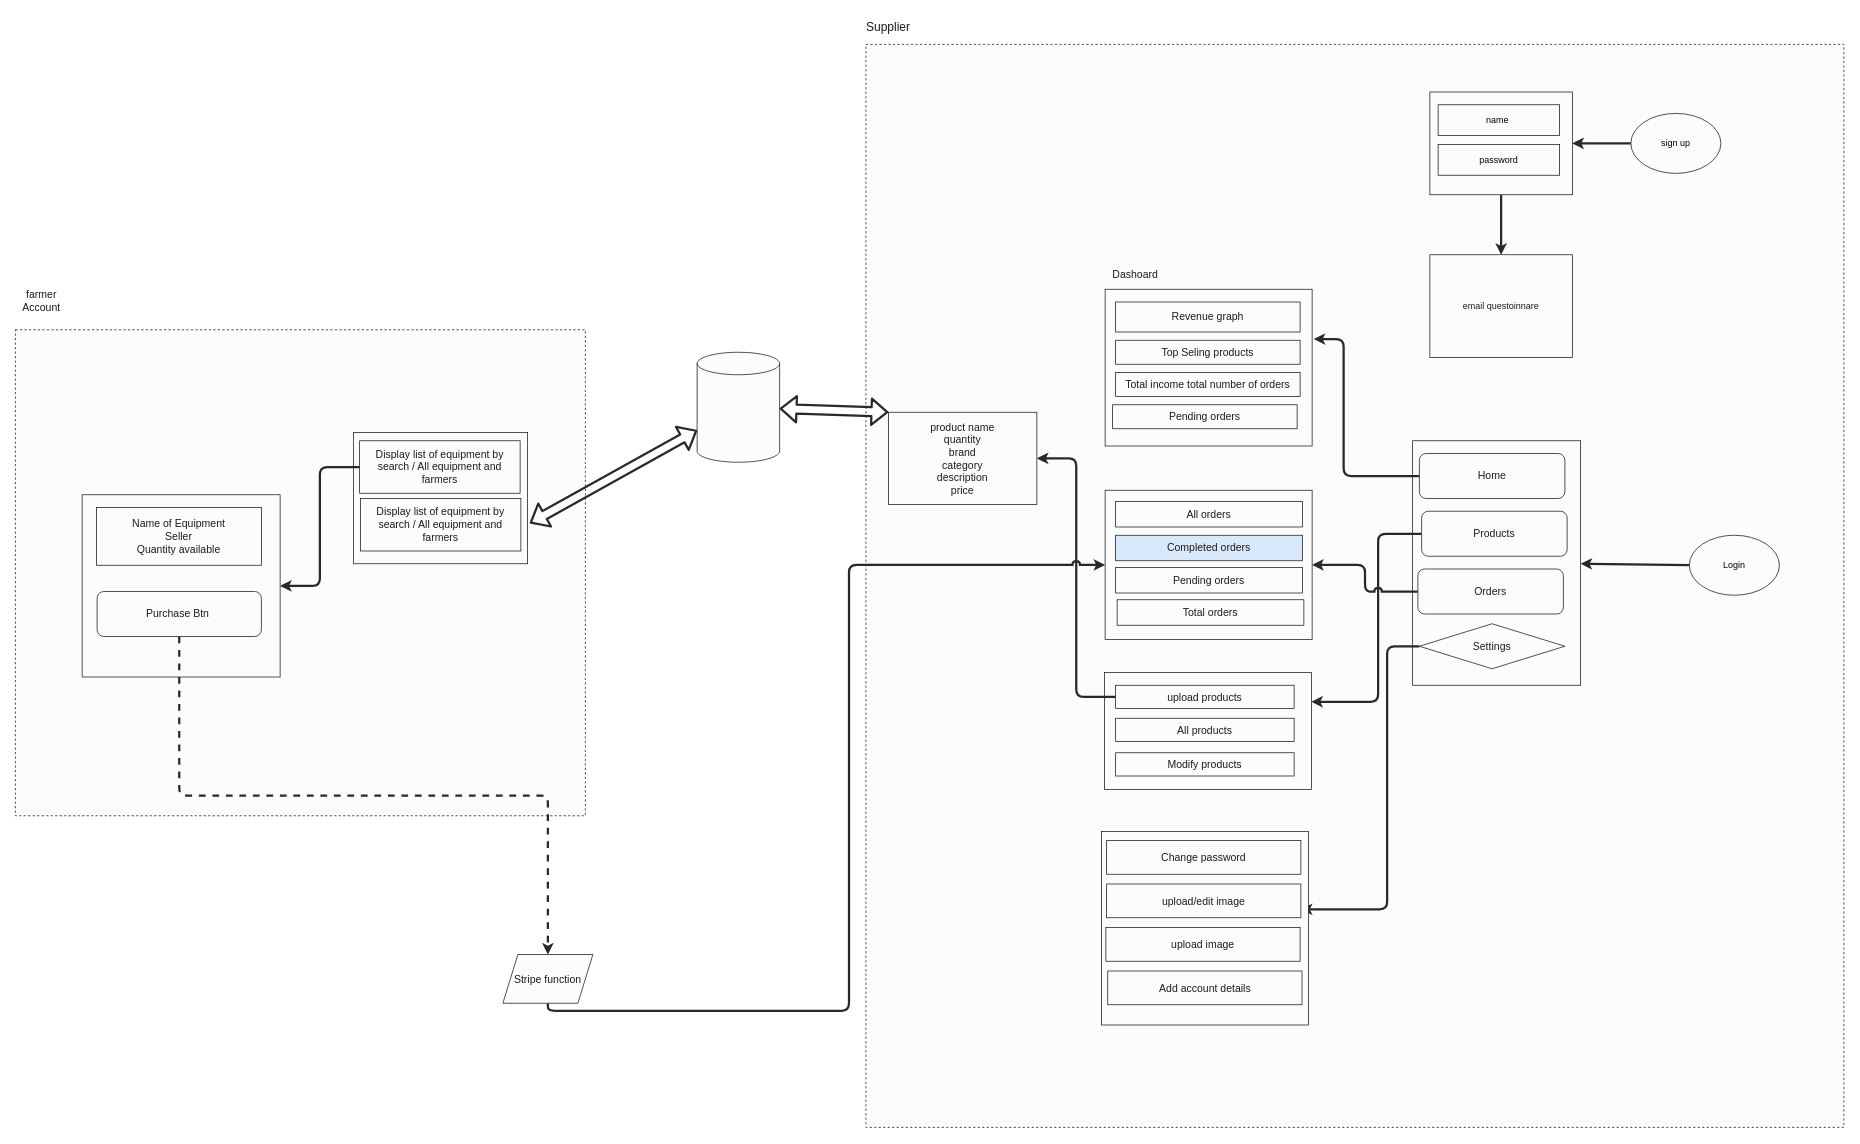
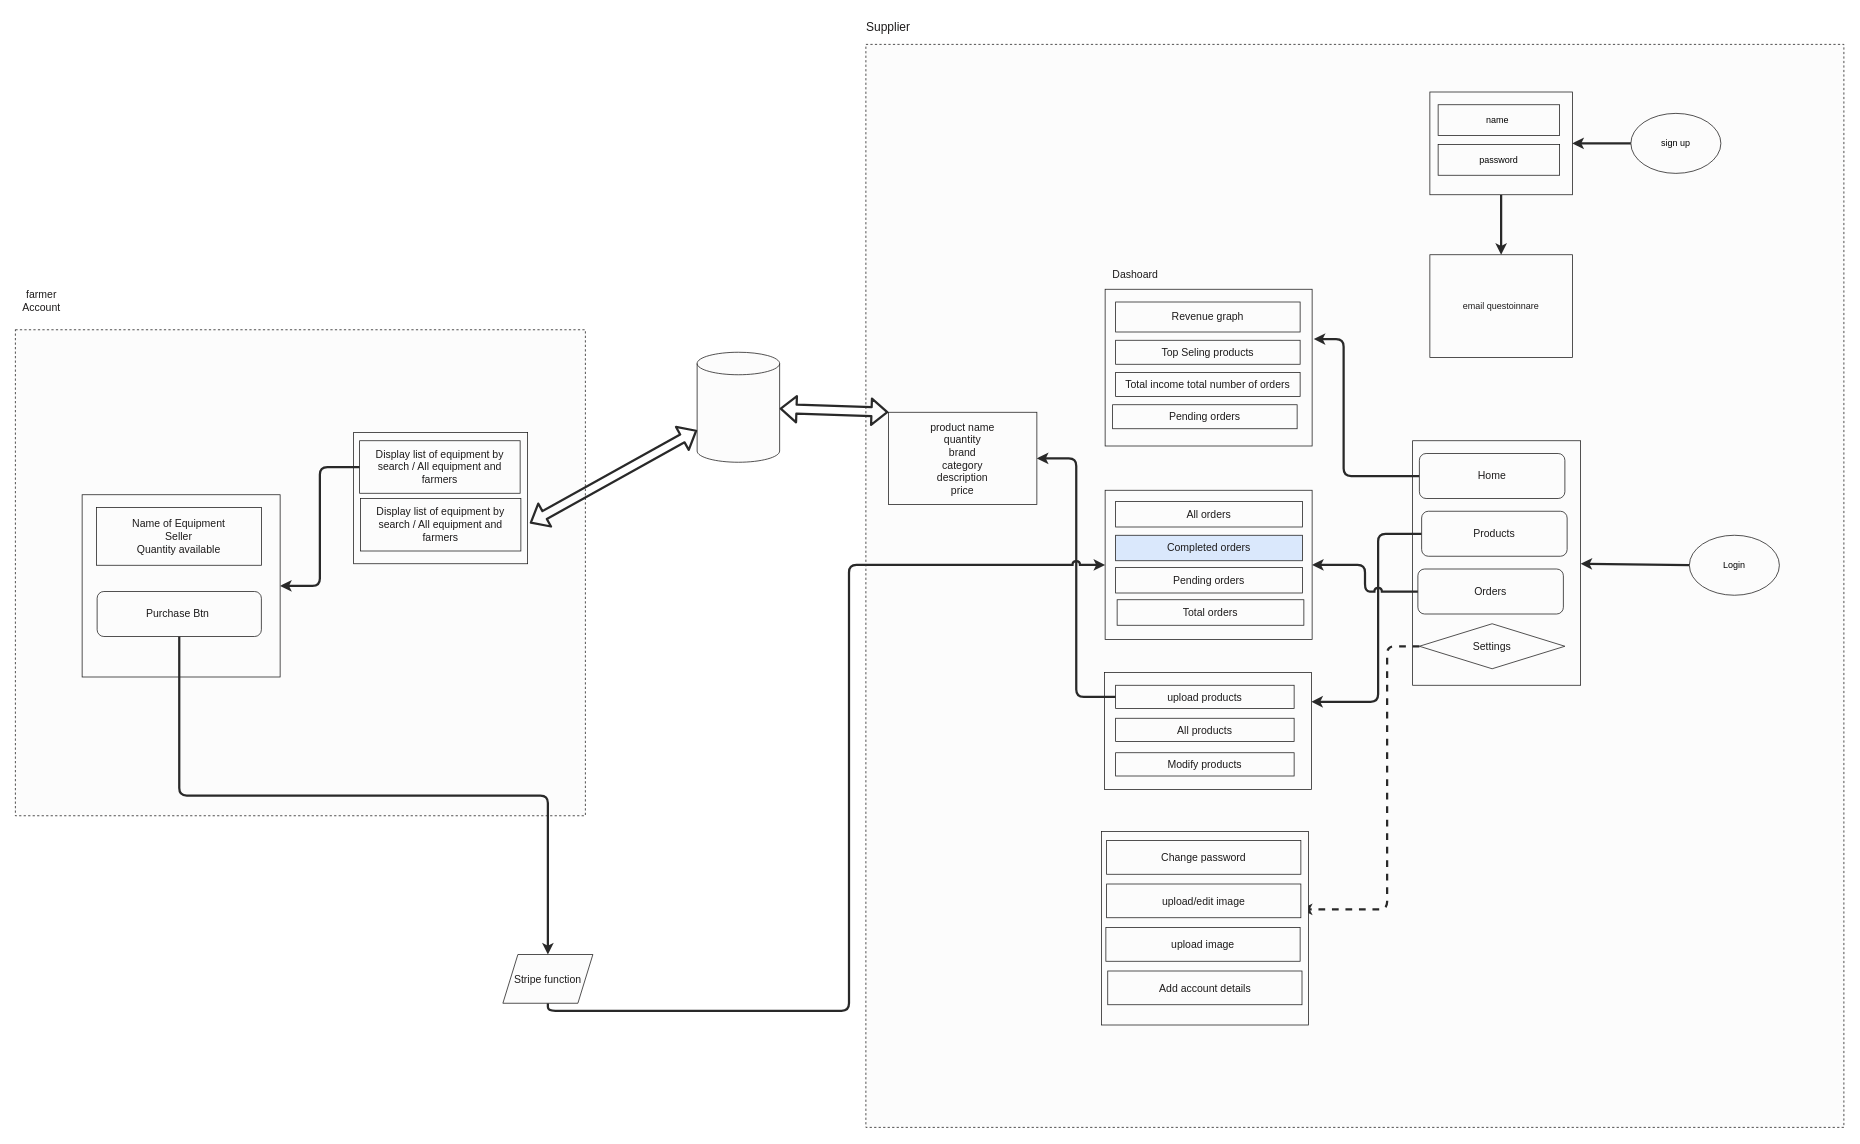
- <mxCell id="51" style="edgeStyle=orthogonalEdgeStyle;jumpStyle=arc;html=1;exitX=0.5;exitY=1;exitDx=0;exitDy=0;strokeColor=#292929;strokeWidth=3;fontSize=14;fontColor=#1d1b1b;dashed=1;" edge="1" parent="1" source="52" target="54"><mxGeometry relative="1" as="geometry" /></mxCell>
+ <mxCell id="51" style="edgeStyle=orthogonalEdgeStyle;jumpStyle=arc;html=1;exitX=0.5;exitY=1;exitDx=0;exitDy=0;strokeColor=#292929;strokeWidth=3;fontSize=14;fontColor=#1d1b1b;" edge="1" parent="1" source="52" target="54"><mxGeometry relative="1" as="geometry" /></mxCell>
- <mxCell id="20" style="edgeStyle=orthogonalEdgeStyle;jumpStyle=arc;html=1;exitX=0;exitY=0.5;exitDx=0;exitDy=0;entryX=1;entryY=0.75;entryDx=0;entryDy=0;strokeColor=#292929;strokeWidth=3;fontSize=14;fontColor=#1d1b1b;" edge="1" parent="1" source="21" target="42"><mxGeometry relative="1" as="geometry"><Array as="points"><mxPoint x="1849" y="861" /><mxPoint x="1849" y="1212" /></Array></mxGeometry></mxCell>
+ <mxCell id="20" style="edgeStyle=orthogonalEdgeStyle;jumpStyle=arc;html=1;exitX=0;exitY=0.5;exitDx=0;exitDy=0;entryX=1;entryY=0.75;entryDx=0;entryDy=0;strokeColor=#292929;strokeWidth=3;fontSize=14;fontColor=#1d1b1b;dashed=1;" edge="1" parent="1" source="21" target="42"><mxGeometry relative="1" as="geometry"><Array as="points"><mxPoint x="1849" y="861" /><mxPoint x="1849" y="1212" /></Array></mxGeometry></mxCell>
